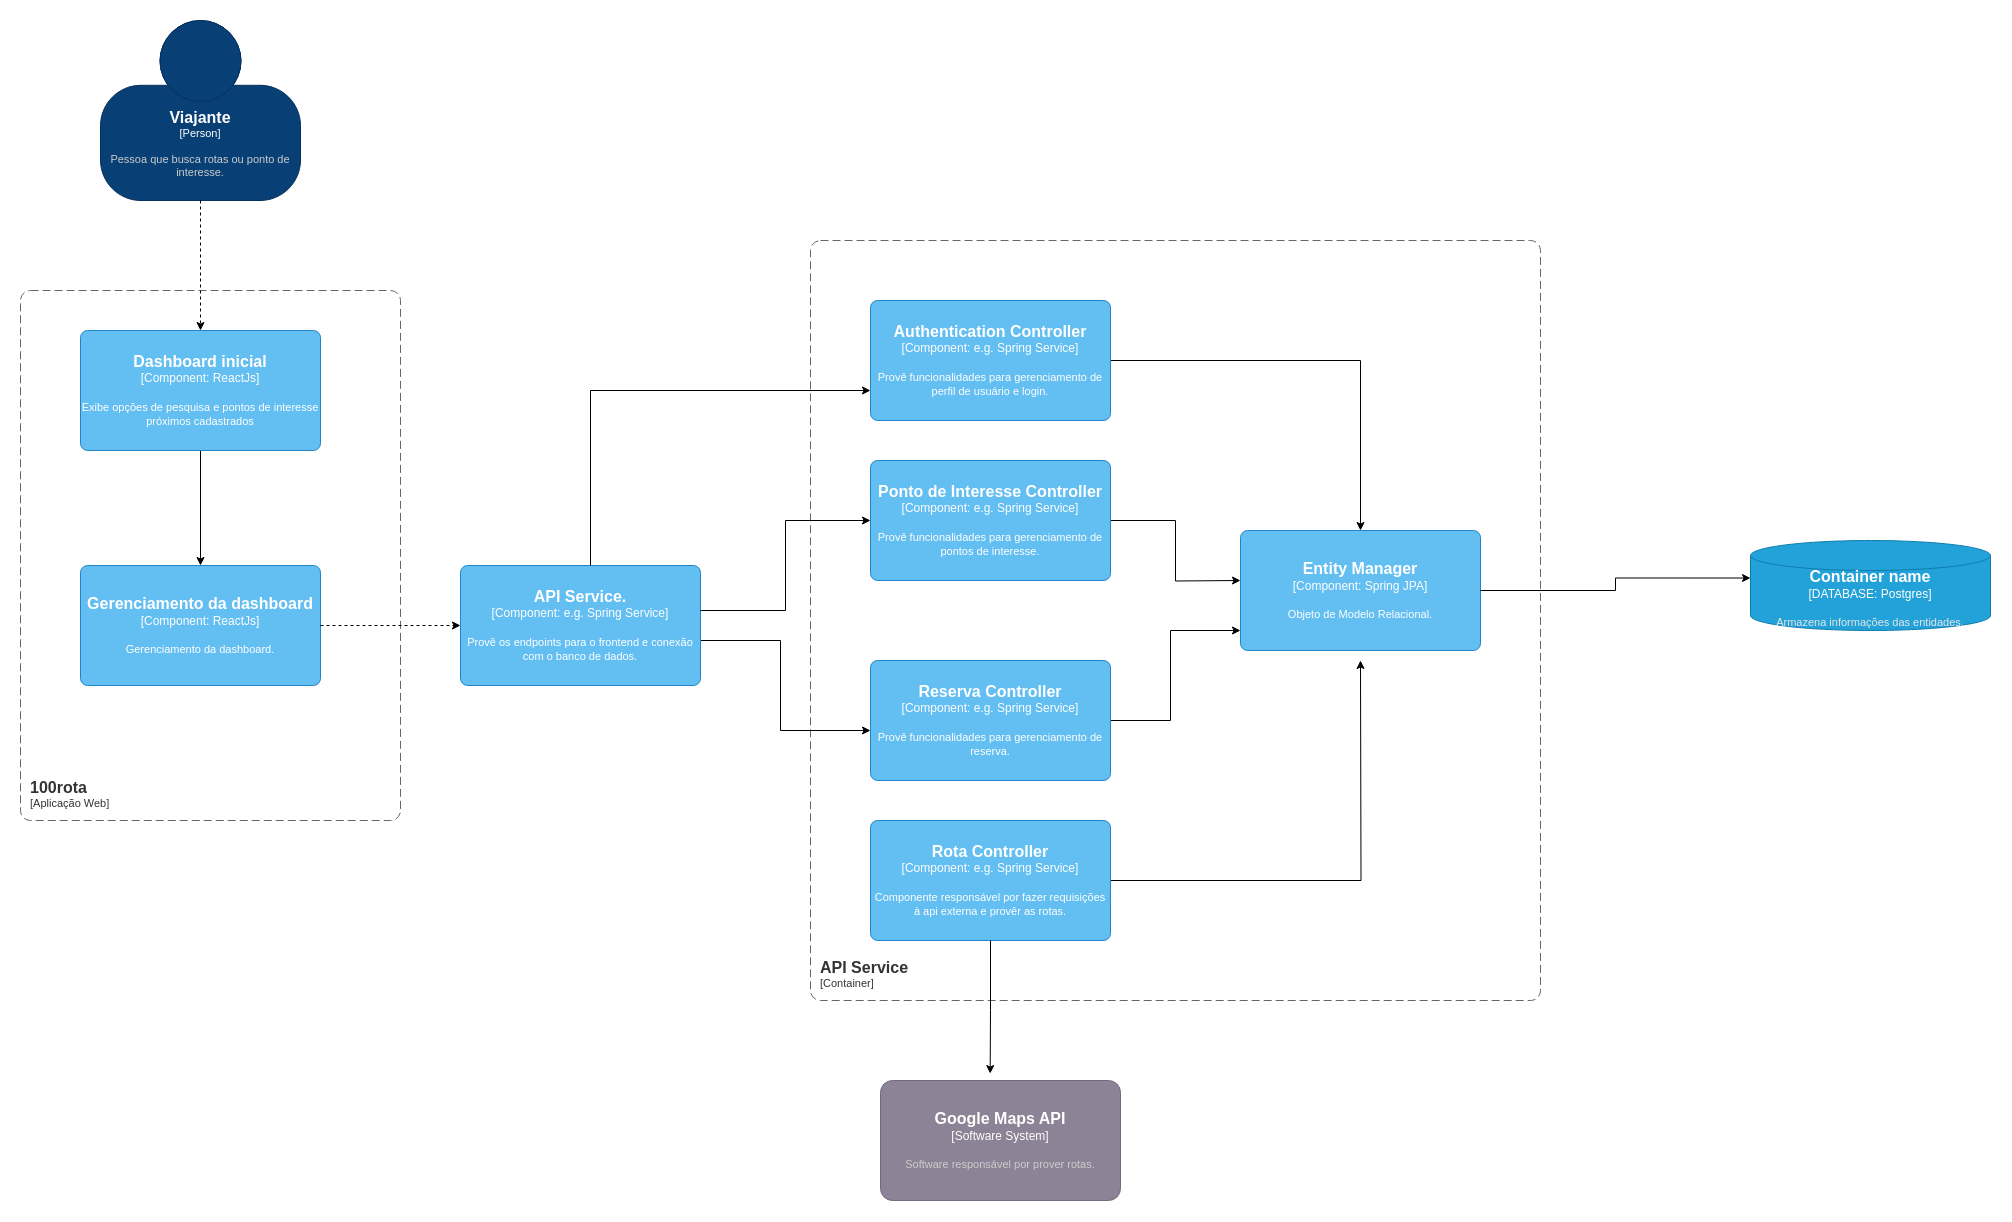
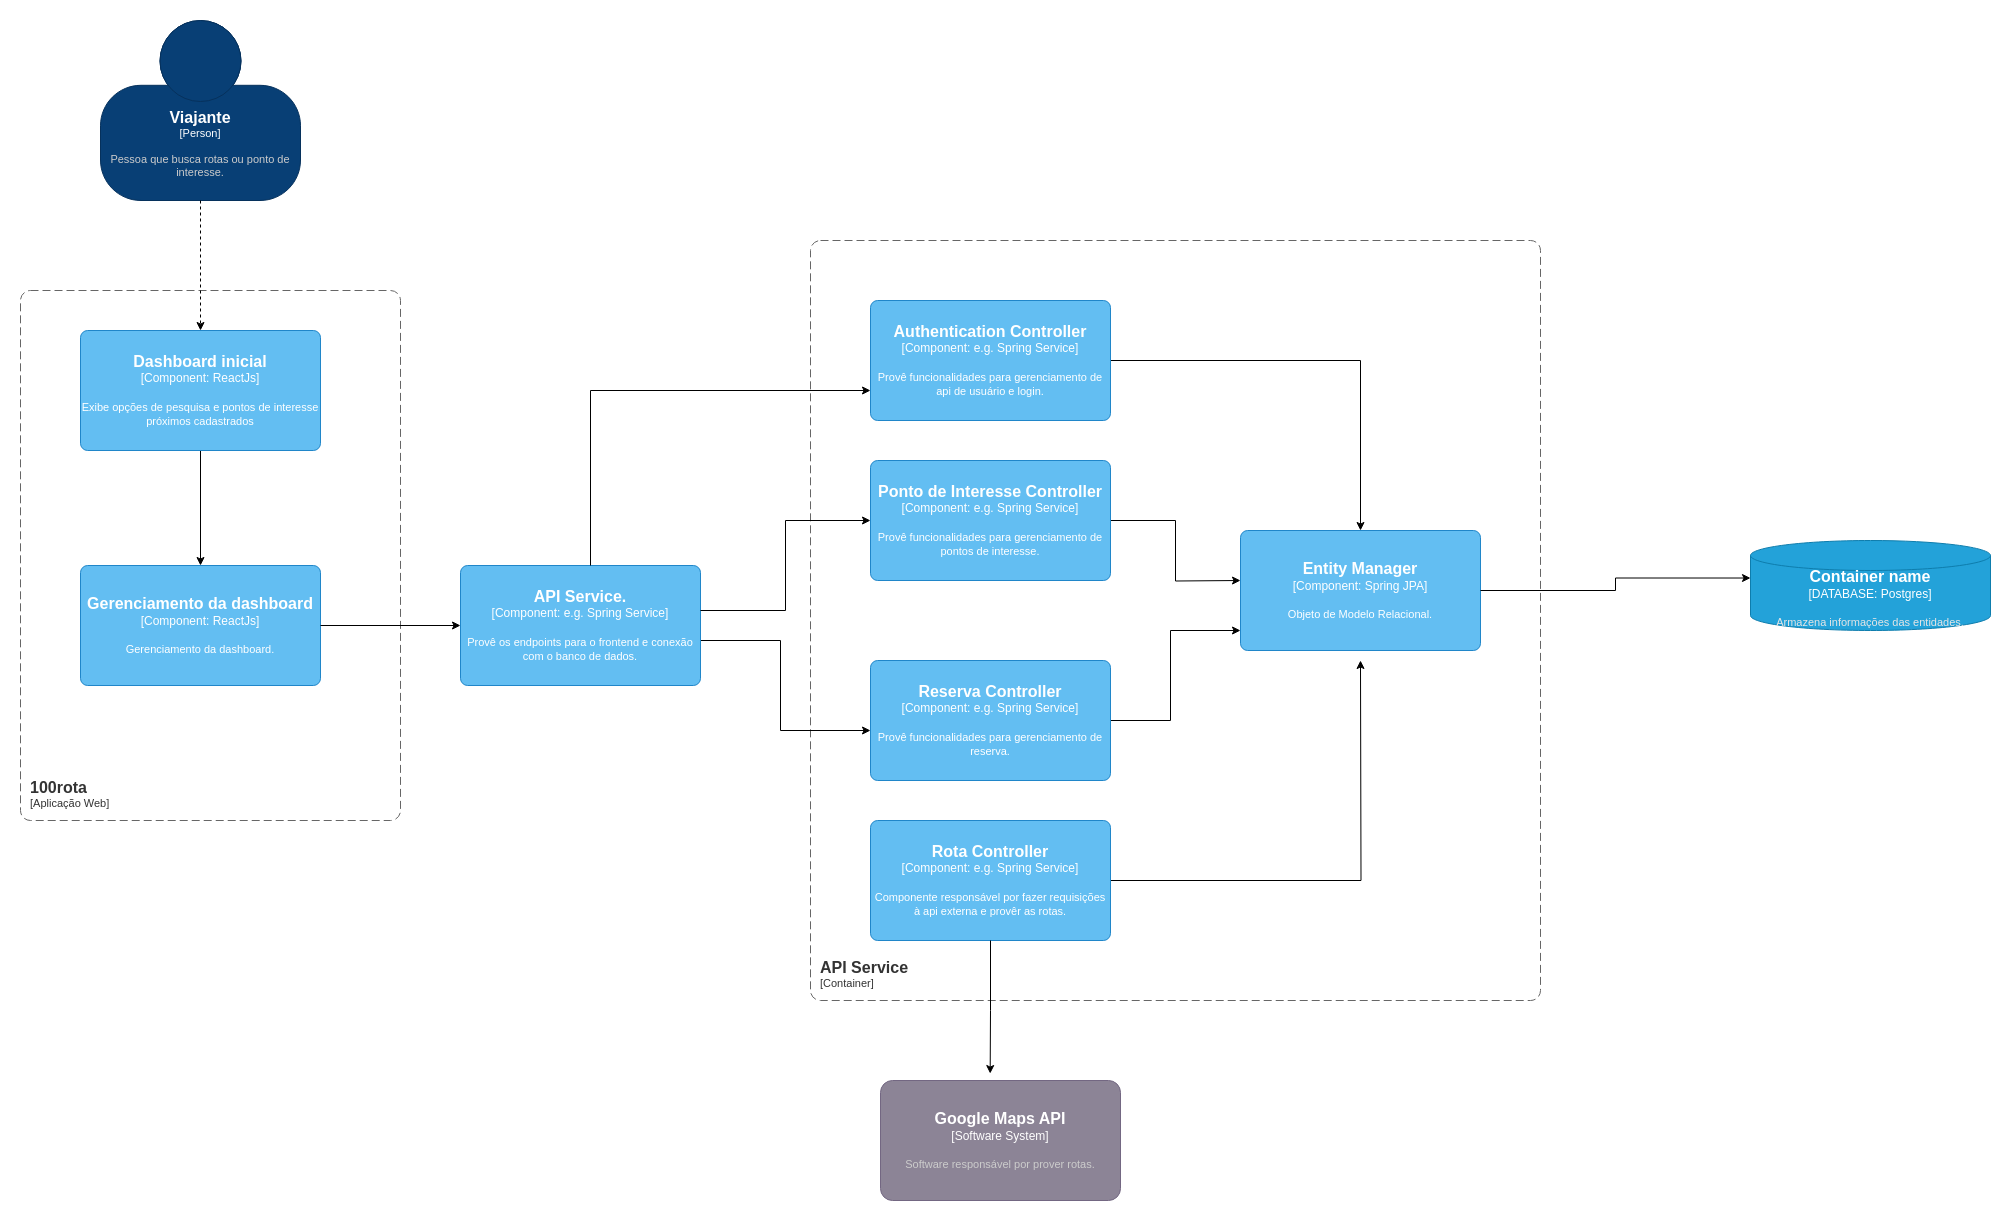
- <mxCell id="15" value="&lt;font style=&quot;font-size: 16px&quot;&gt;&lt;b&gt;Authentication Controller&lt;/b&gt;&lt;/font&gt;&lt;div&gt;[Component: e.g. Spring Service]&lt;/div&gt;&lt;br&gt;&lt;div&gt;&lt;font style=&quot;font-size: 11px&quot;&gt;Provê funcionalidades para gerenciamento de perfil de usuário e login.&lt;/font&gt;&lt;/div&gt;" style="rounded=1;whiteSpace=wrap;html=1;labelBackgroundColor=none;fillColor=#63BEF2;fontColor=#ffffff;align=center;arcSize=6;strokeColor=#2086C9;metaEdit=1;resizable=0;points=[[0.25,0,0],[0.5,0,0],[0.75,0,0],[1,0.25,0],[1,0.5,0],[1,0.75,0],[0.75,1,0],[0.5,1,0],[0.25,1,0],[0,0.75,0],[0,0.5,0],[0,0.25,0]];" vertex="1" parent="1"><mxGeometry x="870" y="300" width="240" height="120" as="geometry" /></mxCell>
+ <mxCell id="15" value="&lt;font style=&quot;font-size: 16px&quot;&gt;&lt;b&gt;Authentication Controller&lt;/b&gt;&lt;/font&gt;&lt;div&gt;[Component: e.g. Spring Service]&lt;/div&gt;&lt;br&gt;&lt;div&gt;&lt;font style=&quot;font-size: 11px&quot;&gt;Provê funcionalidades para gerenciamento de api de usuário e login.&lt;/font&gt;&lt;/div&gt;" style="rounded=1;whiteSpace=wrap;html=1;labelBackgroundColor=none;fillColor=#63BEF2;fontColor=#ffffff;align=center;arcSize=6;strokeColor=#2086C9;metaEdit=1;resizable=0;points=[[0.25,0,0],[0.5,0,0],[0.75,0,0],[1,0.25,0],[1,0.5,0],[1,0.75,0],[0.75,1,0],[0.5,1,0],[0.25,1,0],[0,0.75,0],[0,0.5,0],[0,0.25,0]];" vertex="1" parent="1"><mxGeometry x="870" y="300" width="240" height="120" as="geometry" /></mxCell>
- <mxCell id="22" style="edgeStyle=orthogonalEdgeStyle;rounded=0;orthogonalLoop=1;jettySize=auto;html=1;entryX=0;entryY=0.5;entryDx=0;entryDy=0;entryPerimeter=0;dashed=1;" edge="1" parent="1" source="6" target="9"><mxGeometry relative="1" as="geometry" /></mxCell>
+ <mxCell id="22" style="edgeStyle=orthogonalEdgeStyle;rounded=0;orthogonalLoop=1;jettySize=auto;html=1;entryX=0;entryY=0.5;entryDx=0;entryDy=0;entryPerimeter=0;" edge="1" parent="1" source="6" target="9"><mxGeometry relative="1" as="geometry" /></mxCell>
